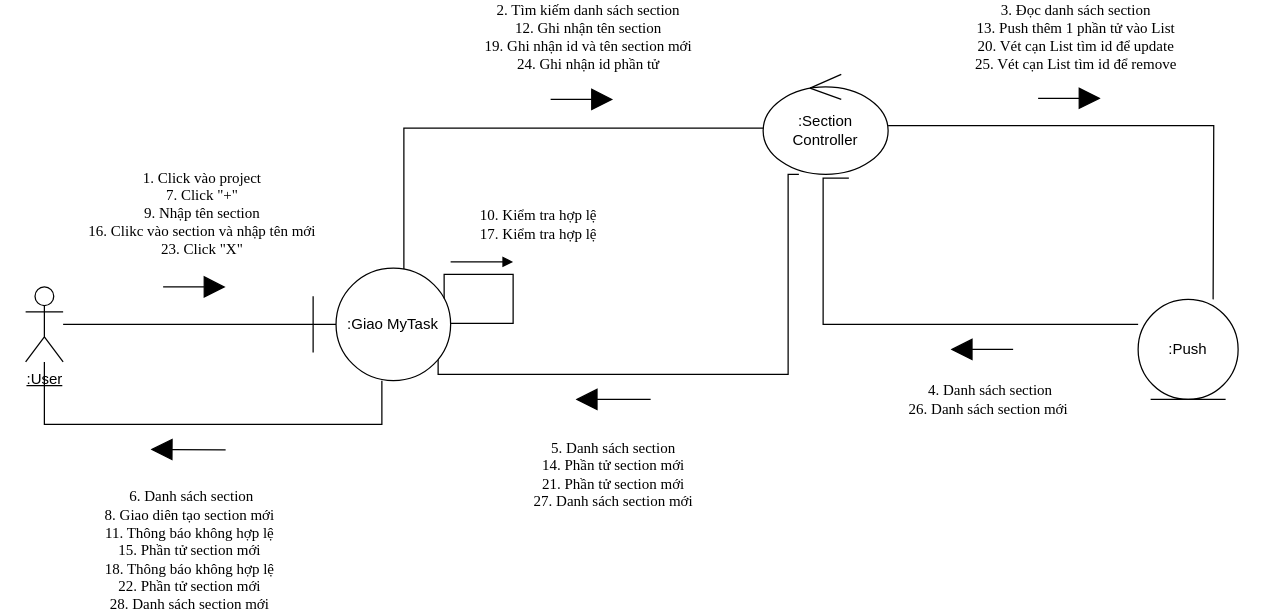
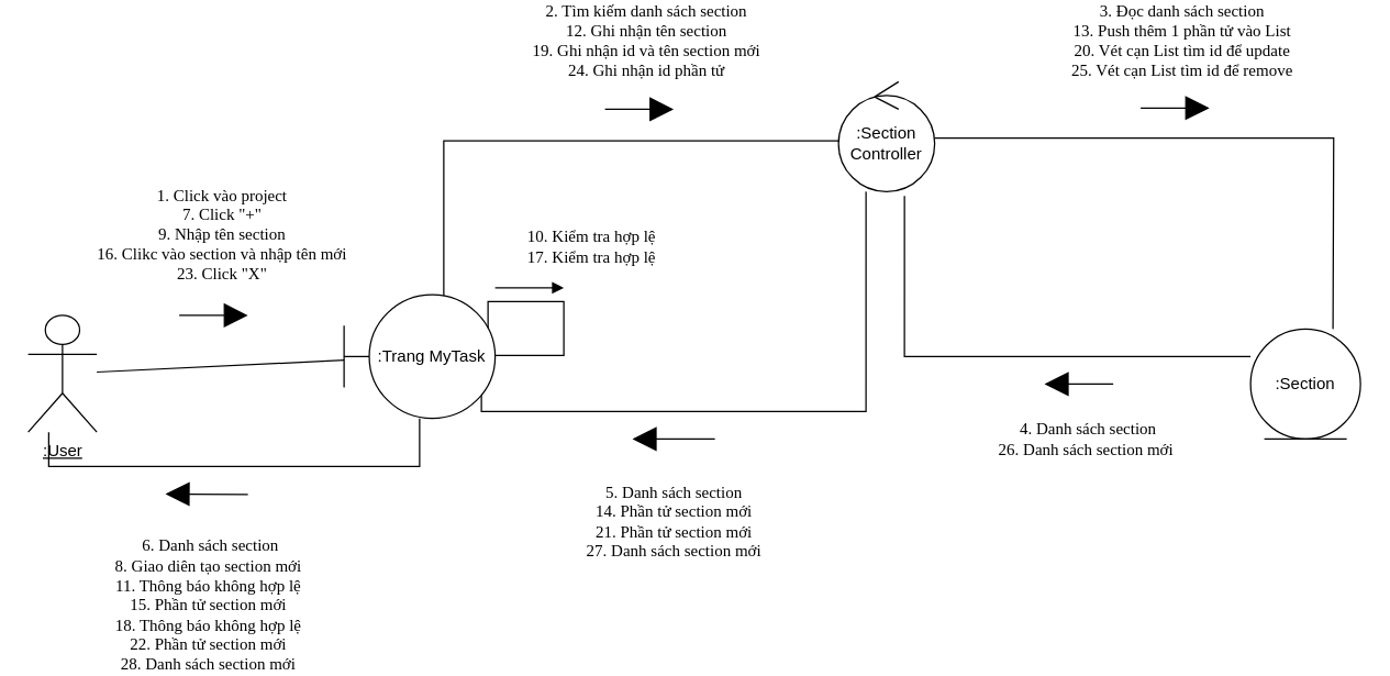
- <mxCell id="20" value="&lt;div&gt;:Section&lt;/div&gt;&lt;div&gt;Controller&lt;br&gt;&lt;/div&gt;" style="ellipse;shape=umlControl;whiteSpace=wrap;html=1;" vertex="1" parent="1"><mxGeometry x="610" y="20" width="100" height="80" as="geometry" /></mxCell>
+ <mxCell id="20" value="&lt;div&gt;:Section&lt;/div&gt;&lt;div&gt;Controller&lt;br&gt;&lt;/div&gt;" style="ellipse;shape=umlControl;whiteSpace=wrap;html=1;" vertex="1" parent="1"><mxGeometry x="610" y="20" width="70" height="80" as="geometry" /></mxCell>
- <mxCell id="3" value="&lt;u style=&quot;font-size: 12px;&quot;&gt;:User&lt;/u&gt;" style="shape=umlActor;verticalLabelPosition=bottom;verticalAlign=top;html=1;fontSize=12;" parent="1" vertex="1"><mxGeometry x="20" y="190" width="30" height="60" as="geometry" /></mxCell>
+ <mxCell id="3" value="&lt;u style=&quot;font-size: 12px;&quot;&gt;:User&lt;/u&gt;" style="shape=umlActor;verticalLabelPosition=bottom;verticalAlign=top;html=1;fontSize=12;" parent="1" vertex="1"><mxGeometry x="20" y="190" width="50" height="85" as="geometry" /></mxCell>
- <mxCell id="8" value="&lt;span&gt;:Giao MyTask&lt;/span&gt;" style="shape=umlBoundary;whiteSpace=wrap;html=1;fontSize=12;" parent="1" vertex="1"><mxGeometry x="250" y="175" width="110" height="90" as="geometry" /></mxCell>
+ <mxCell id="8" value="&lt;span&gt;:Trang MyTask&lt;/span&gt;" style="shape=umlBoundary;whiteSpace=wrap;html=1;fontSize=12;" parent="1" vertex="1"><mxGeometry x="250" y="175" width="110" height="90" as="geometry" /></mxCell>
- <mxCell id="21" value=":Push" style="ellipse;shape=umlEntity;whiteSpace=wrap;html=1;" vertex="1" parent="1"><mxGeometry x="910" y="200" width="80" height="80" as="geometry" /></mxCell>
+ <mxCell id="21" value=":Section" style="ellipse;shape=umlEntity;whiteSpace=wrap;html=1;" vertex="1" parent="1"><mxGeometry x="910" y="200" width="80" height="80" as="geometry" /></mxCell>
